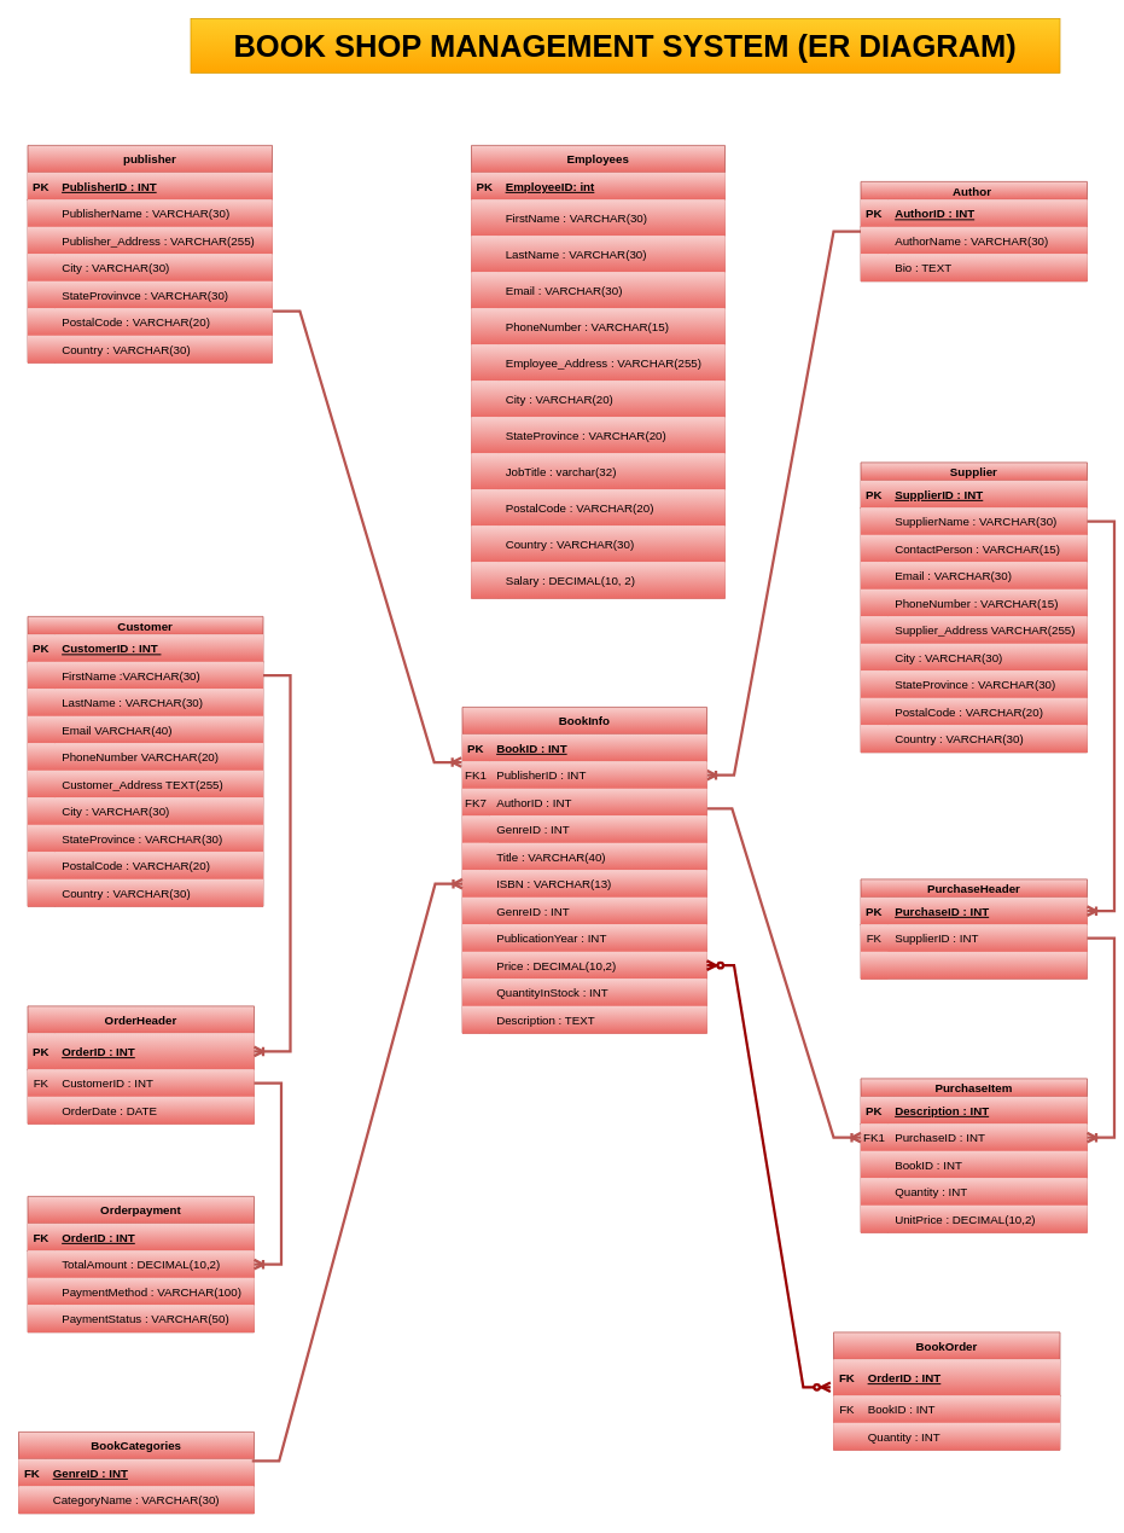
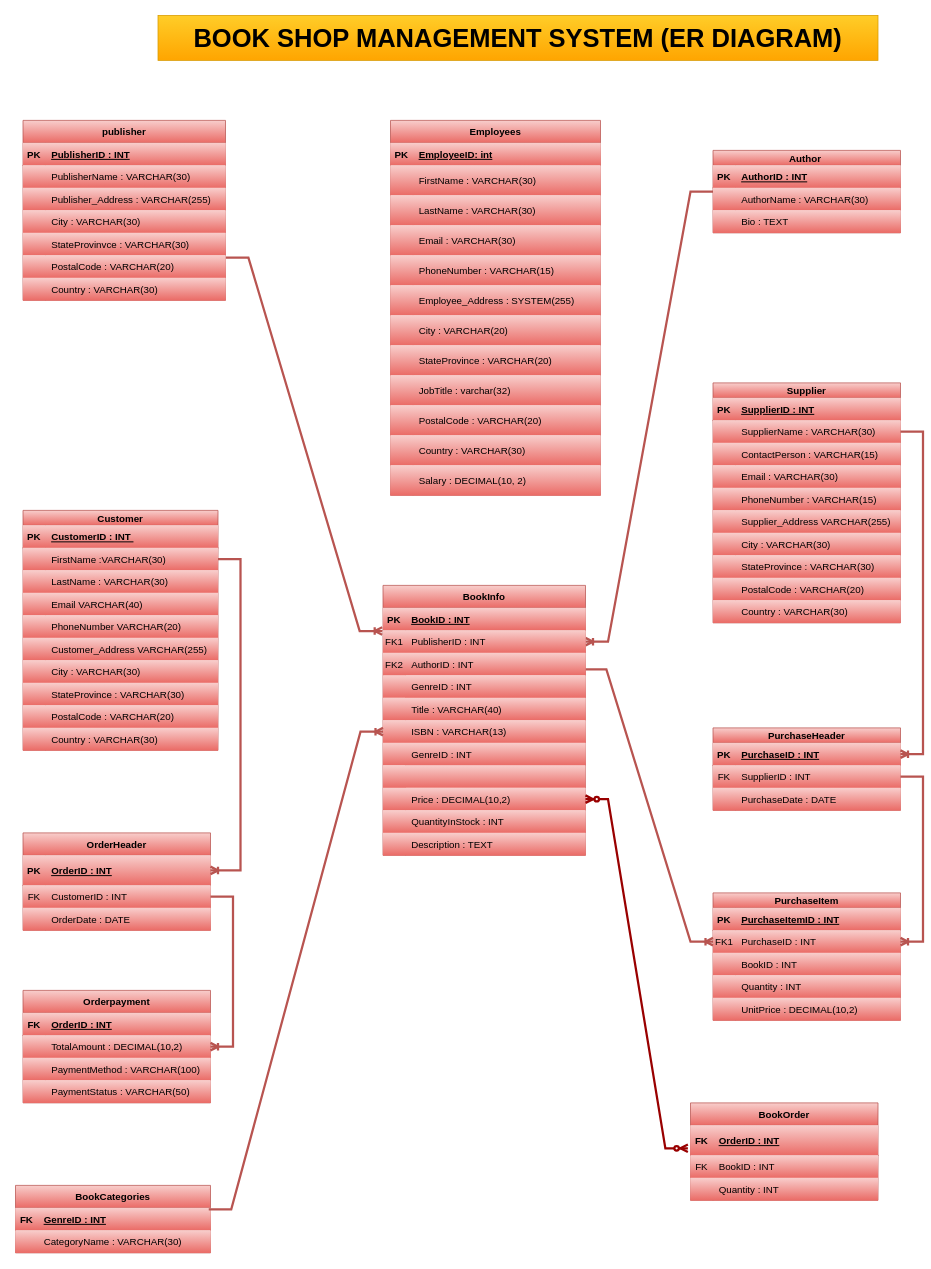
- <mxCell id="30" value="Employee_Address : VARCHAR(255)" style="shape=partialRectangle;overflow=hidden;connectable=0;fillColor=#f8cecc;top=0;left=0;bottom=0;right=0;align=left;spacingLeft=6;strokeColor=#b85450;fontSize=13;gradientColor=#ea6b66;" parent="28" vertex="1"><mxGeometry x="30" width="250" height="40" as="geometry"><mxRectangle width="250" height="40" as="alternateBounds" /></mxGeometry></mxCell>
+ <mxCell id="30" value="Employee_Address : SYSTEM(255)" style="shape=partialRectangle;overflow=hidden;connectable=0;fillColor=#f8cecc;top=0;left=0;bottom=0;right=0;align=left;spacingLeft=6;strokeColor=#b85450;fontSize=13;gradientColor=#ea6b66;" parent="28" vertex="1"><mxGeometry x="30" width="250" height="40" as="geometry"><mxRectangle width="250" height="40" as="alternateBounds" /></mxGeometry></mxCell>
- <mxCell id="149" value="Customer_Address TEXT(255)" style="shape=partialRectangle;overflow=hidden;connectable=0;fillColor=#f8cecc;top=0;left=0;bottom=0;right=0;align=left;spacingLeft=6;strokeColor=#b85450;fontSize=13;gradientColor=#ea6b66;" parent="147" vertex="1"><mxGeometry x="30" width="230" height="30" as="geometry"><mxRectangle width="230" height="30" as="alternateBounds" /></mxGeometry></mxCell>
+ <mxCell id="149" value="Customer_Address VARCHAR(255)" style="shape=partialRectangle;overflow=hidden;connectable=0;fillColor=#f8cecc;top=0;left=0;bottom=0;right=0;align=left;spacingLeft=6;strokeColor=#b85450;fontSize=13;gradientColor=#ea6b66;" parent="147" vertex="1"><mxGeometry x="30" width="230" height="30" as="geometry"><mxRectangle width="230" height="30" as="alternateBounds" /></mxGeometry></mxCell>
- <mxCell id="197" value="FK7" style="shape=partialRectangle;overflow=hidden;connectable=0;fillColor=#f8cecc;top=0;left=0;bottom=0;right=0;strokeColor=#b85450;fontSize=13;gradientColor=#ea6b66;" parent="196" vertex="1"><mxGeometry width="30" height="30" as="geometry"><mxRectangle width="30" height="30" as="alternateBounds" /></mxGeometry></mxCell>
+ <mxCell id="197" value="FK2" style="shape=partialRectangle;overflow=hidden;connectable=0;fillColor=#f8cecc;top=0;left=0;bottom=0;right=0;strokeColor=#b85450;fontSize=13;gradientColor=#ea6b66;" parent="196" vertex="1"><mxGeometry width="30" height="30" as="geometry"><mxRectangle width="30" height="30" as="alternateBounds" /></mxGeometry></mxCell>
- <mxCell id="212" value="PublicationYear : INT" style="shape=partialRectangle;overflow=hidden;connectable=0;fillColor=#f8cecc;top=0;left=0;bottom=0;right=0;align=left;spacingLeft=6;strokeColor=#b85450;fontSize=13;gradientColor=#ea6b66;" parent="210" vertex="1"><mxGeometry x="30" width="240" height="30" as="geometry"><mxRectangle width="240" height="30" as="alternateBounds" /></mxGeometry></mxCell>
+ <mxCell id="111" value="PurchaseDate : DATE" style="shape=partialRectangle;overflow=hidden;connectable=0;fillColor=#f8cecc;top=0;left=0;bottom=0;right=0;align=left;spacingLeft=6;strokeColor=#b85450;fontSize=13;gradientColor=#ea6b66;" parent="109" vertex="1"><mxGeometry x="30" width="220" height="30" as="geometry"><mxRectangle width="220" height="30" as="alternateBounds" /></mxGeometry></mxCell>
- <mxCell id="116" value="Description : INT" style="shape=partialRectangle;overflow=hidden;connectable=0;fillColor=#f8cecc;top=0;left=0;bottom=0;right=0;align=left;spacingLeft=6;fontStyle=5;strokeColor=#b85450;fontSize=13;gradientColor=#ea6b66;" parent="114" vertex="1"><mxGeometry x="30" width="220" height="30" as="geometry"><mxRectangle width="220" height="30" as="alternateBounds" /></mxGeometry></mxCell>
+ <mxCell id="116" value="PurchaseItemID : INT" style="shape=partialRectangle;overflow=hidden;connectable=0;fillColor=#f8cecc;top=0;left=0;bottom=0;right=0;align=left;spacingLeft=6;fontStyle=5;strokeColor=#b85450;fontSize=13;gradientColor=#ea6b66;" parent="114" vertex="1"><mxGeometry x="30" width="220" height="30" as="geometry"><mxRectangle width="220" height="30" as="alternateBounds" /></mxGeometry></mxCell>
